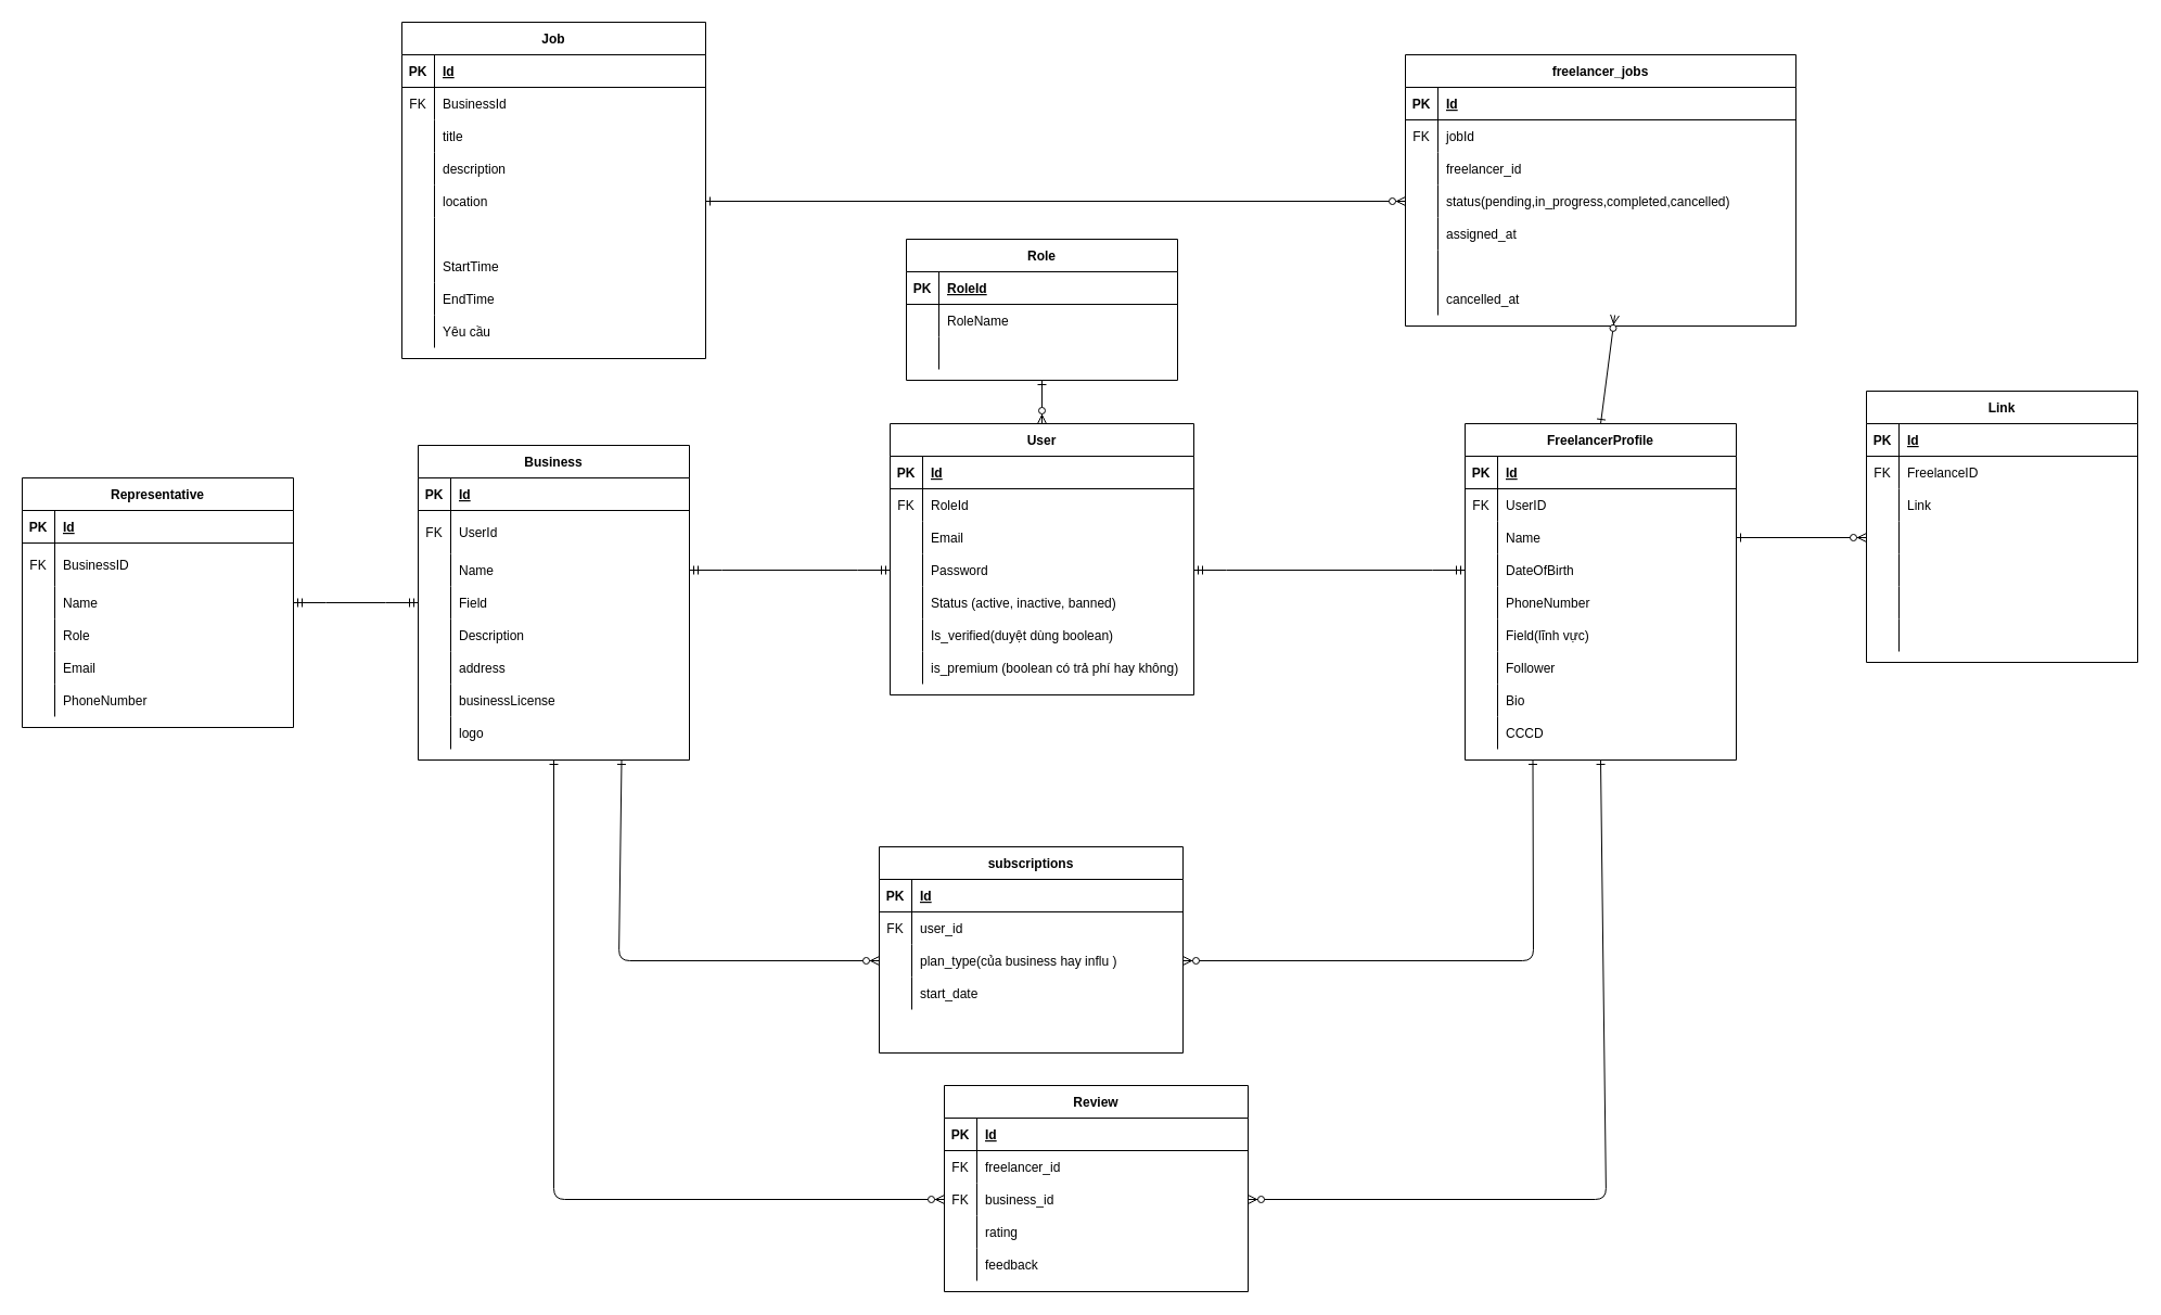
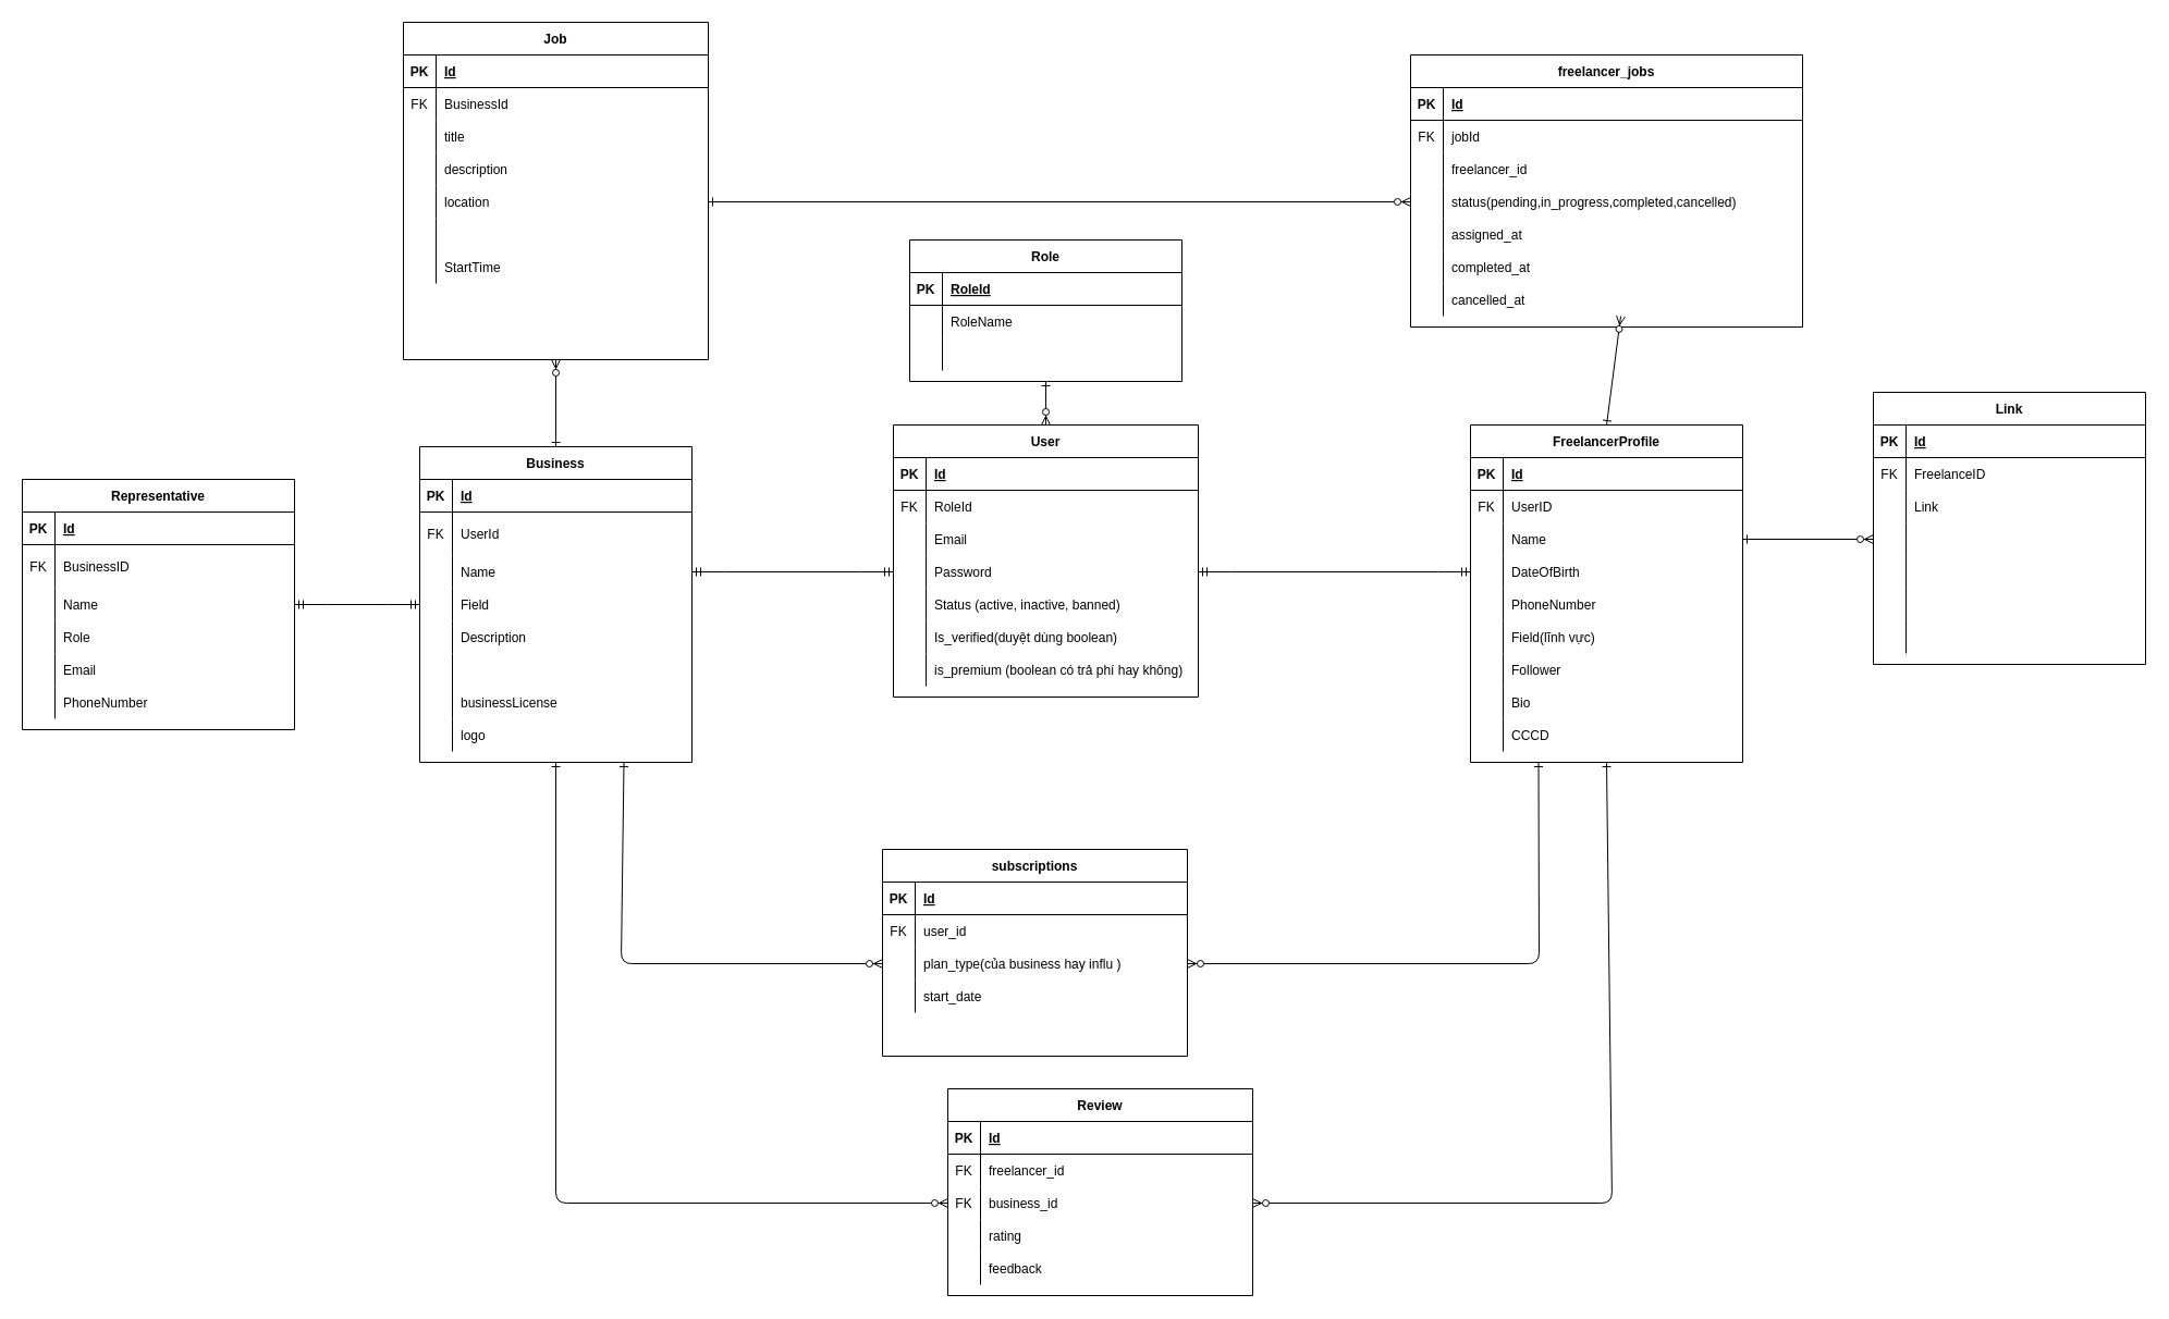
+ <mxCell id="171" value="completed_at" style="shape=partialRectangle;overflow=hidden;connectable=0;fillColor=none;top=0;left=0;bottom=0;right=0;align=left;spacingLeft=6;" parent="169" vertex="1"><mxGeometry x="30" width="330" height="30" as="geometry"><mxRectangle width="330" height="30" as="alternateBounds" /></mxGeometry></mxCell>
- <mxCell id="113" value="EndTime" style="shape=partialRectangle;overflow=hidden;connectable=0;fillColor=none;top=0;left=0;bottom=0;right=0;align=left;spacingLeft=6;" parent="111" vertex="1"><mxGeometry x="30" width="250" height="30" as="geometry"><mxRectangle width="250" height="30" as="alternateBounds" /></mxGeometry></mxCell>
- <mxCell id="116" value="Yêu cầu " style="shape=partialRectangle;overflow=hidden;connectable=0;fillColor=none;top=0;left=0;bottom=0;right=0;align=left;spacingLeft=6;" parent="114" vertex="1"><mxGeometry x="30" width="250" height="30" as="geometry"><mxRectangle width="250" height="30" as="alternateBounds" /></mxGeometry></mxCell>
+ <mxCell id="148" value="" style="endArrow=ERzeroToMany;startArrow=ERone;endFill=1;startFill=0;exitX=0.5;exitY=0;exitDx=0;exitDy=0;entryX=0.5;entryY=1;entryDx=0;entryDy=0;" parent="1" source="63" target="90" edge="1"><mxGeometry width="100" height="100" relative="1" as="geometry"><mxPoint x="970" y="300" as="sourcePoint" /><mxPoint x="970" y="450" as="targetPoint" /><Array as="points" /></mxGeometry></mxCell>
- <mxCell id="81" value="address" style="shape=partialRectangle;overflow=hidden;connectable=0;fillColor=none;top=0;left=0;bottom=0;right=0;align=left;spacingLeft=6;" vertex="1" parent="79"><mxGeometry x="30" width="220" height="30" as="geometry"><mxRectangle width="220" height="30" as="alternateBounds" /></mxGeometry></mxCell>
